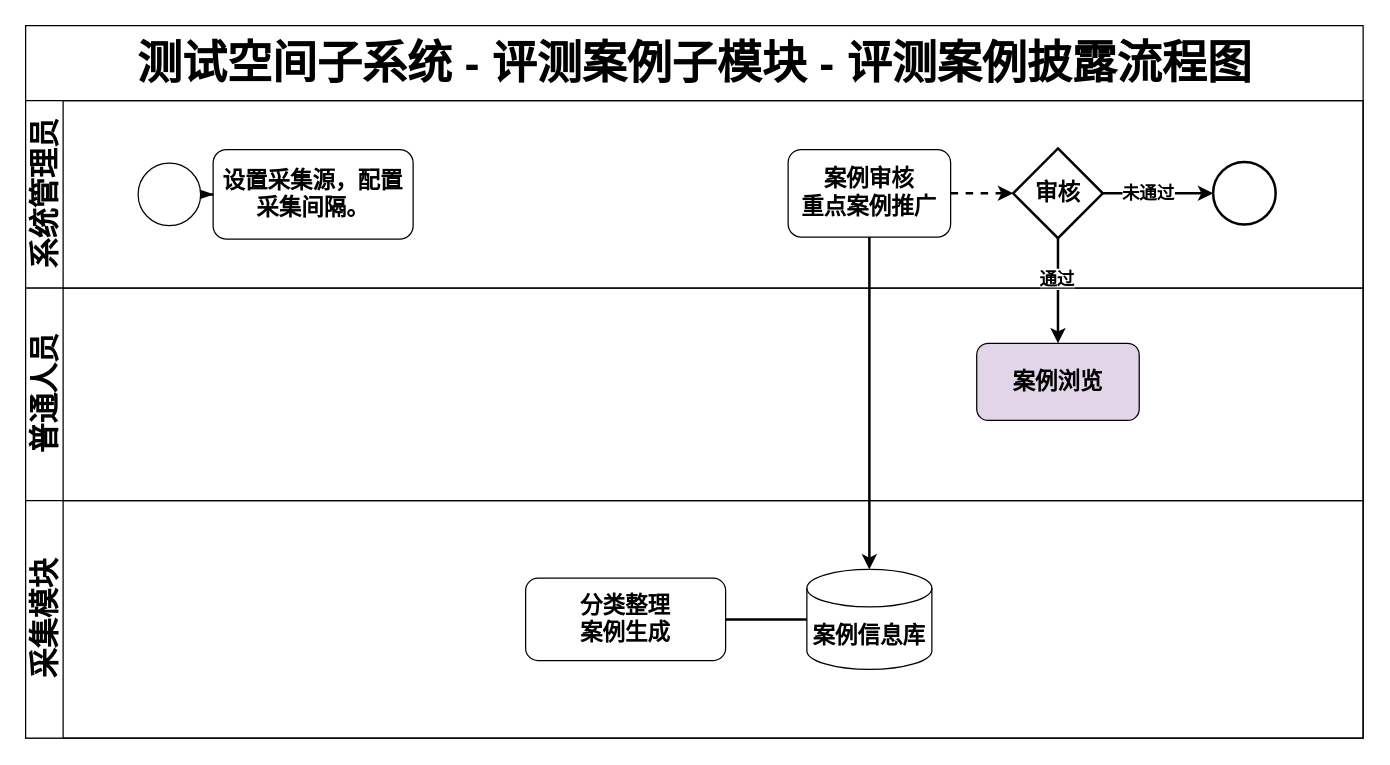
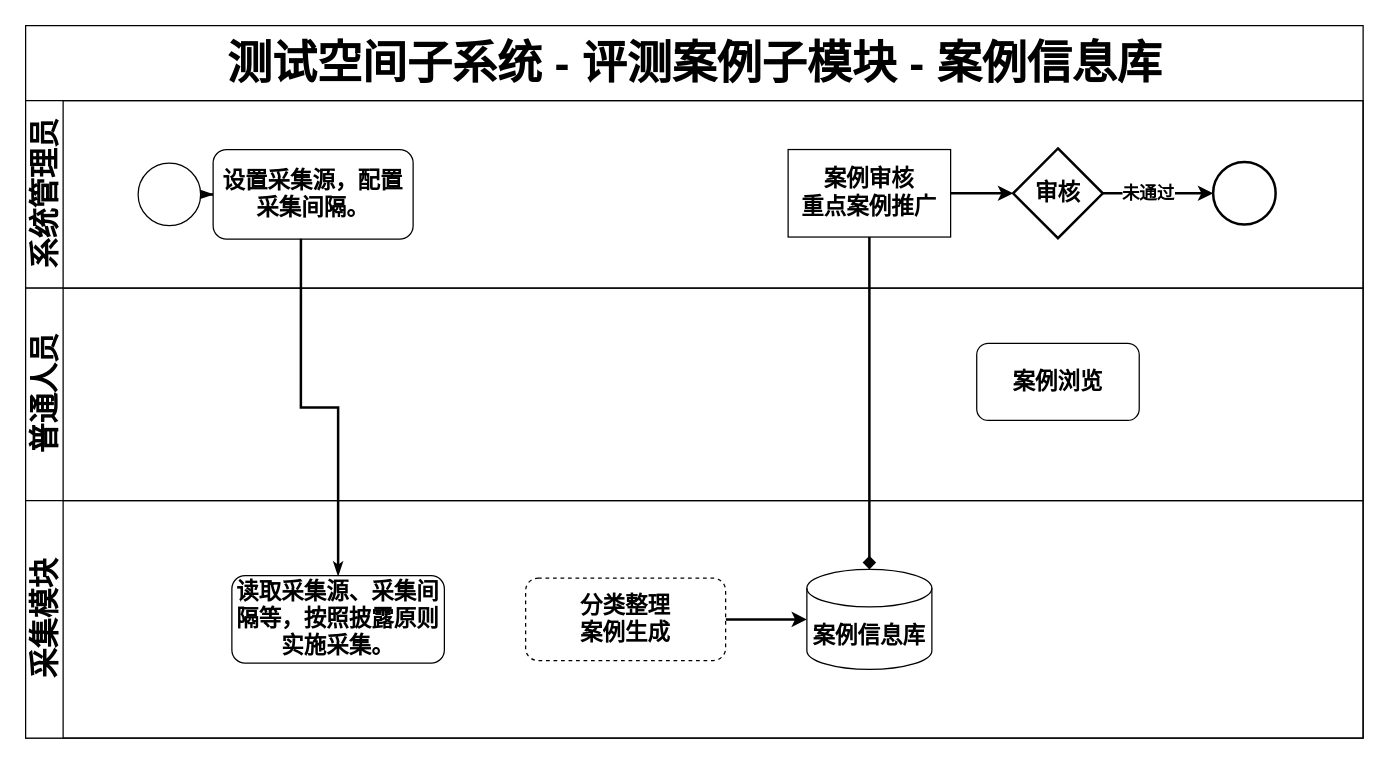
- <mxCell id="2" value="&lt;span style=&quot;font-family: &amp;#34;helvetica&amp;#34;&quot;&gt;&lt;font style=&quot;font-size: 36px&quot;&gt;测试空间子系统 - 评测案例子模块 - 评测案例披露流程图&lt;/font&gt;&lt;/span&gt;" style="swimlane;html=1;childLayout=stackLayout;horizontal=1;startSize=60;horizontalStack=0;rounded=0;shadow=0;labelBackgroundColor=none;strokeWidth=1;fontFamily=Verdana;fontSize=8;align=center;" parent="1" vertex="1"><mxGeometry x="20" y="20" width="1070" height="570" as="geometry" /></mxCell>
+ <mxCell id="2" value="&lt;span style=&quot;font-family: &amp;#34;helvetica&amp;#34;&quot;&gt;&lt;font style=&quot;font-size: 36px&quot;&gt;测试空间子系统 - 评测案例子模块 - 案例信息库&lt;/font&gt;&lt;/span&gt;" style="swimlane;html=1;childLayout=stackLayout;horizontal=1;startSize=60;horizontalStack=0;rounded=0;shadow=0;labelBackgroundColor=none;strokeWidth=1;fontFamily=Verdana;fontSize=8;align=center;" parent="1" vertex="1"><mxGeometry x="20" y="20" width="1070" height="570" as="geometry" /></mxCell>
- <mxCell id="11" value="&lt;b&gt;&lt;font style=&quot;font-size: 18px&quot;&gt;案例审核&lt;br&gt;重点案例推广&lt;/font&gt;&lt;/b&gt;" style="rounded=1;whiteSpace=wrap;html=1;shadow=0;labelBackgroundColor=none;strokeWidth=1;fontFamily=Verdana;fontSize=8;align=center;" parent="3" vertex="1"><mxGeometry x="610" y="39.13" width="130" height="70" as="geometry" /></mxCell>
+ <mxCell id="11" value="&lt;b&gt;&lt;font style=&quot;font-size: 18px&quot;&gt;案例审核&lt;br&gt;重点案例推广&lt;/font&gt;&lt;/b&gt;" style="whiteSpace=wrap;html=1;shadow=0;labelBackgroundColor=none;strokeWidth=1;fontFamily=Verdana;fontSize=8;align=center;rounded=0;" parent="3" vertex="1"><mxGeometry x="610" y="39.13" width="130" height="70" as="geometry" /></mxCell>
- <mxCell id="7" style="edgeStyle=orthogonalEdgeStyle;rounded=0;orthogonalLoop=1;jettySize=auto;html=1;exitX=1;exitY=0.5;exitDx=0;exitDy=0;entryX=0;entryY=0.5;entryDx=0;entryDy=0;entryPerimeter=0;strokeWidth=2;dashed=1;" parent="3" source="11" target="10" edge="1"><mxGeometry relative="1" as="geometry"><mxPoint x="475" y="73.25" as="sourcePoint" /></mxGeometry></mxCell>
+ <mxCell id="7" style="edgeStyle=orthogonalEdgeStyle;rounded=0;orthogonalLoop=1;jettySize=auto;html=1;exitX=1;exitY=0.5;exitDx=0;exitDy=0;entryX=0;entryY=0.5;entryDx=0;entryDy=0;entryPerimeter=0;strokeWidth=2;" parent="3" source="11" target="10" edge="1"><mxGeometry relative="1" as="geometry"><mxPoint x="475" y="73.25" as="sourcePoint" /></mxGeometry></mxCell>
- <mxCell id="13" style="edgeStyle=orthogonalEdgeStyle;rounded=0;orthogonalLoop=1;jettySize=auto;html=1;exitX=0.5;exitY=1;exitDx=0;exitDy=0;exitPerimeter=0;entryX=0.5;entryY=0;entryDx=0;entryDy=0;strokeWidth=2;" parent="2" source="10" target="16" edge="1"><mxGeometry relative="1" as="geometry"><mxPoint x="585.88" y="230" as="targetPoint" /></mxGeometry></mxCell>
- <mxCell id="14" value="&lt;b&gt;&lt;font style=&quot;font-size: 14px&quot;&gt;通过&lt;/font&gt;&lt;/b&gt;" style="edgeLabel;html=1;align=center;verticalAlign=middle;resizable=0;points=[];" parent="13" vertex="1" connectable="0"><mxGeometry x="-0.247" y="-1" relative="1" as="geometry"><mxPoint as="offset" /></mxGeometry></mxCell>
- <mxCell id="16" value="&lt;b&gt;&lt;font style=&quot;font-size: 18px&quot;&gt;案例浏览&lt;/font&gt;&lt;/b&gt;" style="rounded=1;whiteSpace=wrap;html=1;shadow=0;labelBackgroundColor=none;strokeWidth=1;fontFamily=Verdana;fontSize=8;align=center;fillColor=#e1d5e7;" parent="15" vertex="1"><mxGeometry x="760.88" y="44.12" width="130" height="61.75" as="geometry" /></mxCell>
+ <mxCell id="16" value="&lt;b&gt;&lt;font style=&quot;font-size: 18px&quot;&gt;案例浏览&lt;/font&gt;&lt;/b&gt;" style="rounded=1;whiteSpace=wrap;html=1;shadow=0;labelBackgroundColor=none;strokeWidth=1;fontFamily=Verdana;fontSize=8;align=center;" parent="15" vertex="1"><mxGeometry x="760.88" y="44.12" width="130" height="61.75" as="geometry" /></mxCell>
+ <mxCell id="17" style="edgeStyle=orthogonalEdgeStyle;rounded=0;html=1;labelBackgroundColor=none;startArrow=none;startFill=0;startSize=5;endArrow=classicThin;endFill=1;endSize=5;jettySize=auto;orthogonalLoop=1;strokeWidth=2;fontFamily=Verdana;fontSize=8;entryX=0.5;entryY=0;entryDx=0;entryDy=0;exitX=0.439;exitY=0.995;exitDx=0;exitDy=0;exitPerimeter=0;" parent="2" source="6" target="20" edge="1"><mxGeometry relative="1" as="geometry"><mxPoint x="200" y="395.5" as="targetPoint" /></mxGeometry></mxCell>
- <mxCell id="18" style="edgeStyle=orthogonalEdgeStyle;rounded=0;orthogonalLoop=1;jettySize=auto;html=1;exitX=0.5;exitY=1;exitDx=0;exitDy=0;strokeWidth=2;entryX=0.5;entryY=0;entryDx=0;entryDy=0;entryPerimeter=0;" parent="2" source="11" target="23" edge="1"><mxGeometry relative="1" as="geometry"><mxPoint x="373" y="370" as="sourcePoint" /><mxPoint x="740" y="330" as="targetPoint" /></mxGeometry></mxCell>
+ <mxCell id="18" style="edgeStyle=orthogonalEdgeStyle;rounded=0;orthogonalLoop=1;jettySize=auto;html=1;exitX=0.5;exitY=1;exitDx=0;exitDy=0;strokeWidth=2;entryX=0.5;entryY=0;entryDx=0;entryDy=0;entryPerimeter=0;endArrow=diamond;" parent="2" source="11" target="23" edge="1"><mxGeometry relative="1" as="geometry"><mxPoint x="373" y="370" as="sourcePoint" /><mxPoint x="740" y="330" as="targetPoint" /></mxGeometry></mxCell>
+ <mxCell id="20" value="&lt;font style=&quot;font-size: 18px&quot;&gt;&lt;b&gt;读取采集源、采集间隔等，按照披露原则实施采集。&lt;/b&gt;&lt;/font&gt;" style="rounded=1;whiteSpace=wrap;html=1;shadow=0;labelBackgroundColor=none;strokeWidth=1;fontFamily=Verdana;fontSize=8;align=center;" parent="19" vertex="1"><mxGeometry x="165" y="60" width="170" height="70" as="geometry" /></mxCell>
- <mxCell id="22" value="&lt;span style=&quot;font-size: 18px&quot;&gt;&lt;b&gt;分类整理&lt;br&gt;案例生成&lt;br&gt;&lt;/b&gt;&lt;/span&gt;" style="rounded=1;whiteSpace=wrap;html=1;shadow=0;labelBackgroundColor=none;strokeWidth=1;fontFamily=Verdana;fontSize=8;align=center;" parent="19" vertex="1"><mxGeometry x="400" y="62.07" width="160" height="65.87" as="geometry" /></mxCell>
+ <mxCell id="22" value="&lt;span style=&quot;font-size: 18px&quot;&gt;&lt;b&gt;分类整理&lt;br&gt;案例生成&lt;br&gt;&lt;/b&gt;&lt;/span&gt;" style="rounded=1;whiteSpace=wrap;html=1;shadow=0;labelBackgroundColor=none;strokeWidth=1;fontFamily=Verdana;fontSize=8;align=center;dashed=1;" parent="19" vertex="1"><mxGeometry x="400" y="62.07" width="160" height="65.87" as="geometry" /></mxCell>
- <mxCell id="21" style="edgeStyle=orthogonalEdgeStyle;rounded=0;orthogonalLoop=1;jettySize=auto;html=1;exitX=1;exitY=0.5;exitDx=0;exitDy=0;entryX=0;entryY=0.5;entryDx=0;entryDy=0;entryPerimeter=0;strokeWidth=2;endArrow=none;" parent="19" source="22" target="23" edge="1"><mxGeometry relative="1" as="geometry" /></mxCell>
+ <mxCell id="21" style="edgeStyle=orthogonalEdgeStyle;rounded=0;orthogonalLoop=1;jettySize=auto;html=1;exitX=1;exitY=0.5;exitDx=0;exitDy=0;entryX=0;entryY=0.5;entryDx=0;entryDy=0;entryPerimeter=0;strokeWidth=2;" parent="19" source="22" target="23" edge="1"><mxGeometry relative="1" as="geometry" /></mxCell>
